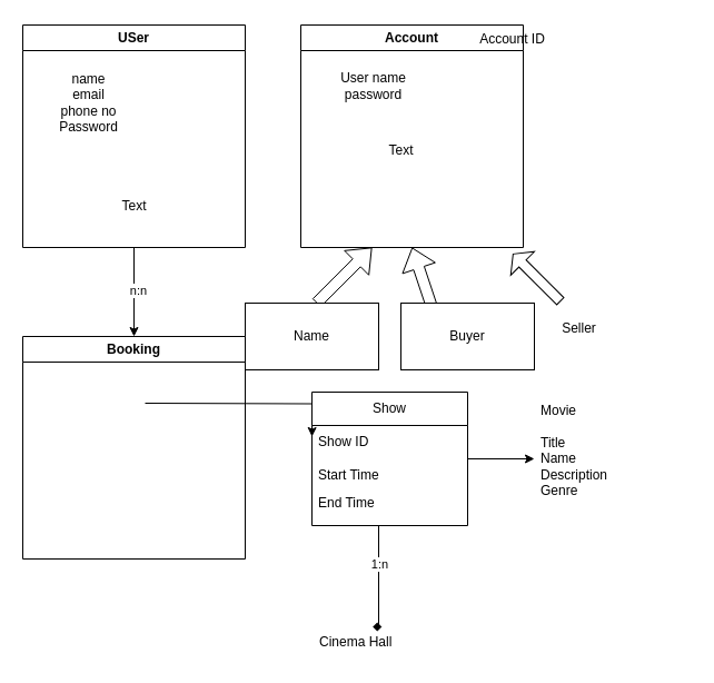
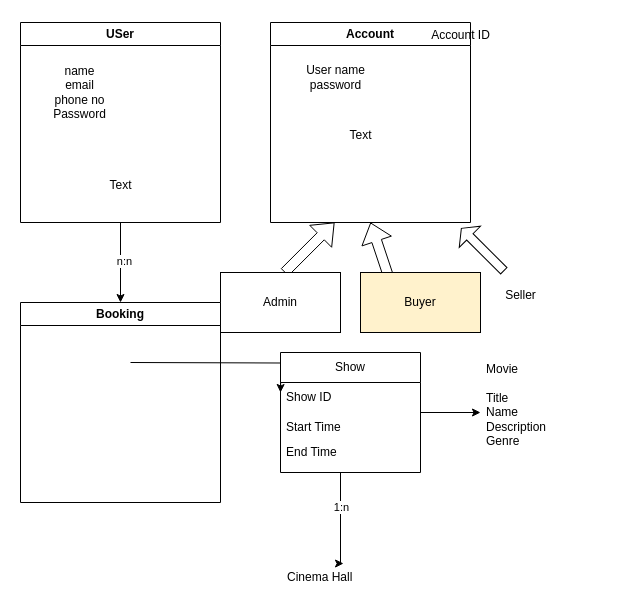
- <mxCell id="10" value="Name" style="whiteSpace=wrap;html=1;" vertex="1" parent="1"><mxGeometry x="220" y="272" width="120" height="60" as="geometry" /></mxCell>
+ <mxCell id="10" value="Admin" style="whiteSpace=wrap;html=1;" vertex="1" parent="1"><mxGeometry x="220" y="272" width="120" height="60" as="geometry" /></mxCell>
- <mxCell id="12" value="Buyer" style="whiteSpace=wrap;html=1;" vertex="1" parent="1"><mxGeometry x="360" y="272" width="120" height="60" as="geometry" /></mxCell>
+ <mxCell id="12" value="Buyer" style="whiteSpace=wrap;html=1;fillColor=#fff2cc;" vertex="1" parent="1"><mxGeometry x="360" y="272" width="120" height="60" as="geometry" /></mxCell>
- <mxCell id="26" style="edgeStyle=orthogonalEdgeStyle;rounded=0;orthogonalLoop=1;jettySize=auto;html=1;entryX=0.443;entryY=0.033;entryDx=0;entryDy=0;entryPerimeter=0;endArrow=diamond;" edge="1" parent="1" source="20" target="25"><mxGeometry relative="1" as="geometry"><Array as="points"><mxPoint x="340" y="563" /></Array></mxGeometry></mxCell>
+ <mxCell id="26" style="edgeStyle=orthogonalEdgeStyle;rounded=0;orthogonalLoop=1;jettySize=auto;html=1;entryX=0.443;entryY=0.033;entryDx=0;entryDy=0;entryPerimeter=0;" edge="1" parent="1" source="20" target="25"><mxGeometry relative="1" as="geometry"><Array as="points"><mxPoint x="340" y="563" /></Array></mxGeometry></mxCell>
